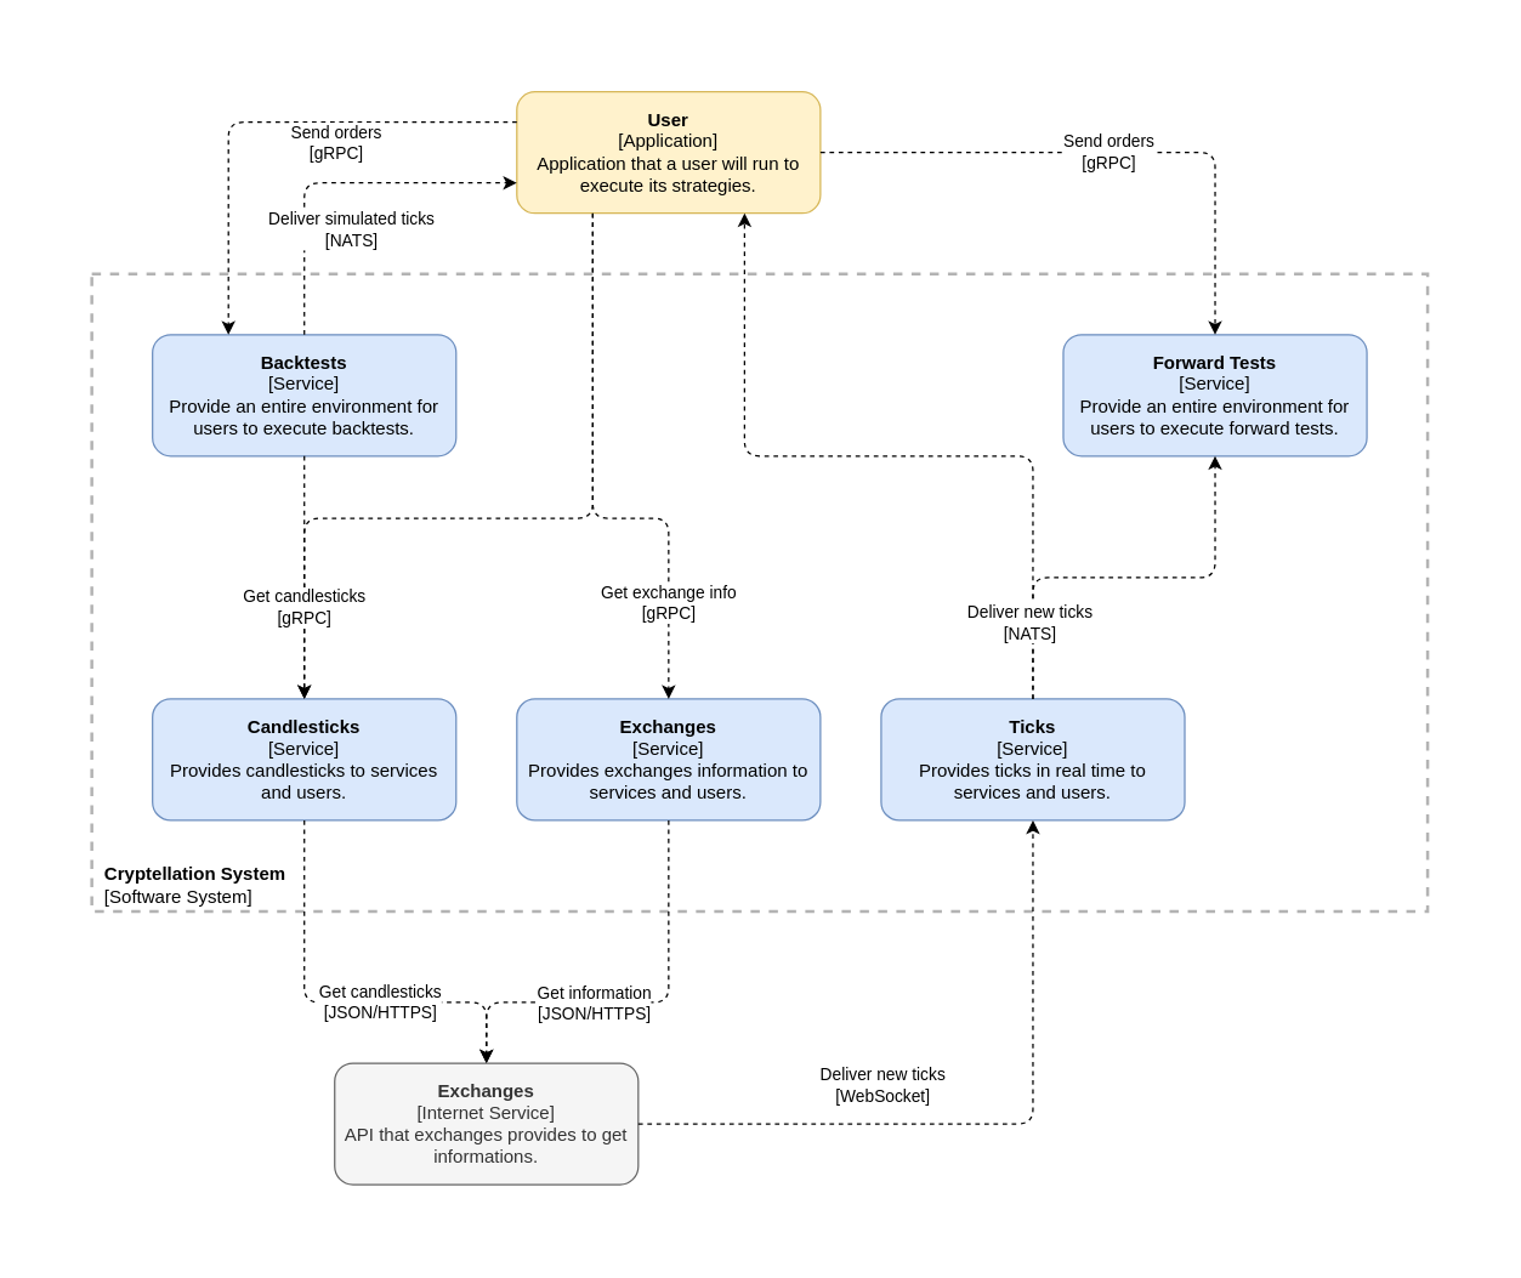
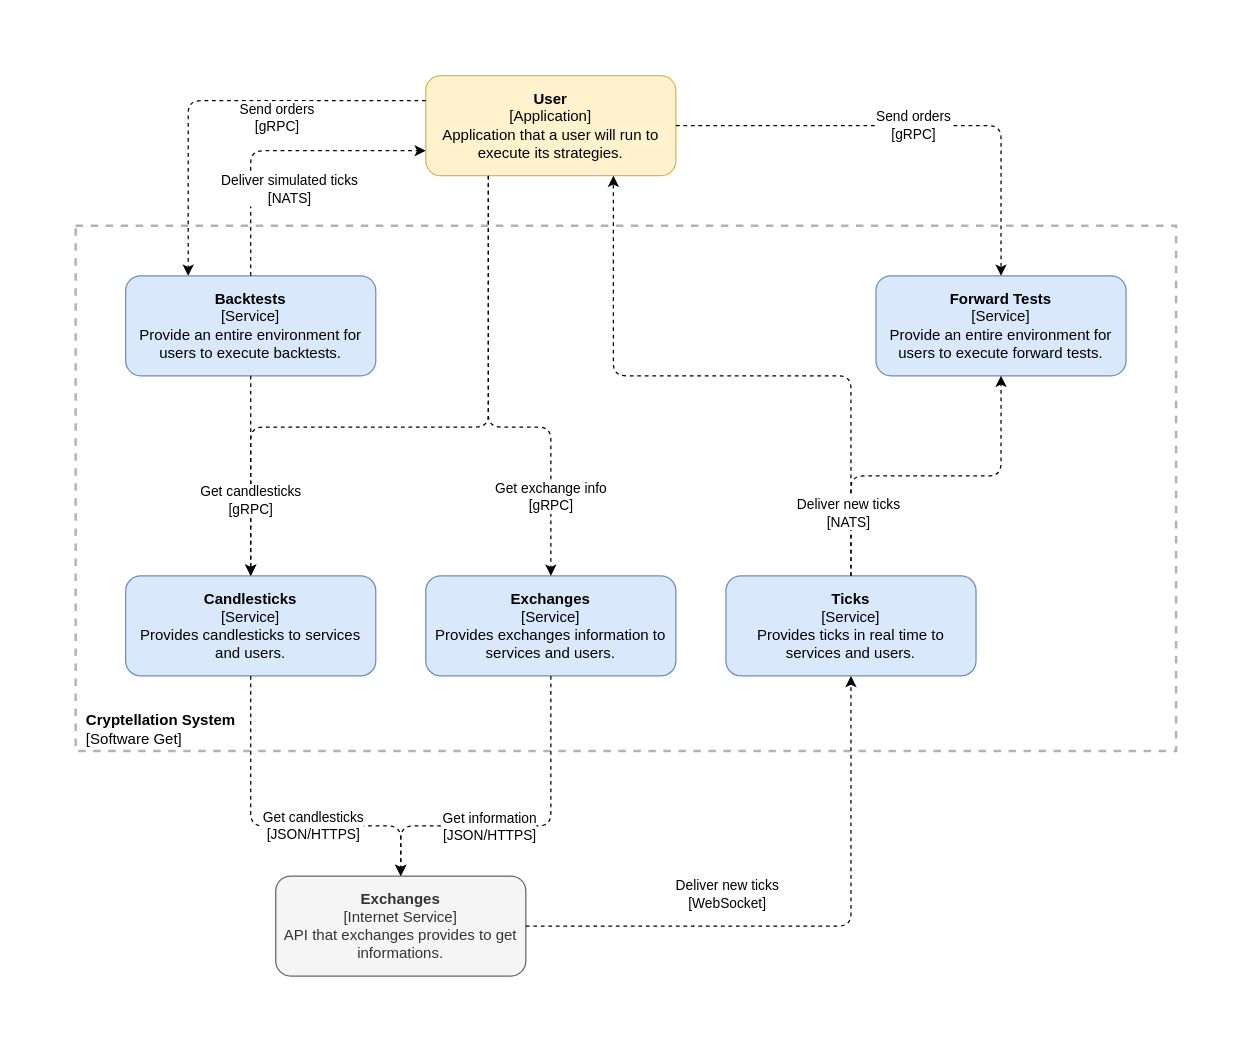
- <mxCell id="3" value="&lt;b&gt;&amp;nbsp; Cryptellation System&lt;br&gt;&amp;nbsp; &lt;/b&gt;[Software System]" style="rounded=0;whiteSpace=wrap;html=1;fillColor=none;dashed=1;align=left;verticalAlign=bottom;gradientColor=none;strokeColor=#B3B3B3;strokeWidth=2;" parent="1" vertex="1"><mxGeometry x="60" width="880" height="420" as="geometry" y="180" /></mxCell>
+ <mxCell id="3" value="&lt;b&gt;&amp;nbsp; Cryptellation System&lt;br&gt;&amp;nbsp; &lt;/b&gt;[Software Get]" style="rounded=0;whiteSpace=wrap;html=1;fillColor=none;dashed=1;align=left;verticalAlign=bottom;gradientColor=none;strokeColor=#B3B3B3;strokeWidth=2;" parent="1" vertex="1"><mxGeometry x="60" width="880" height="420" as="geometry" y="180" /></mxCell>
